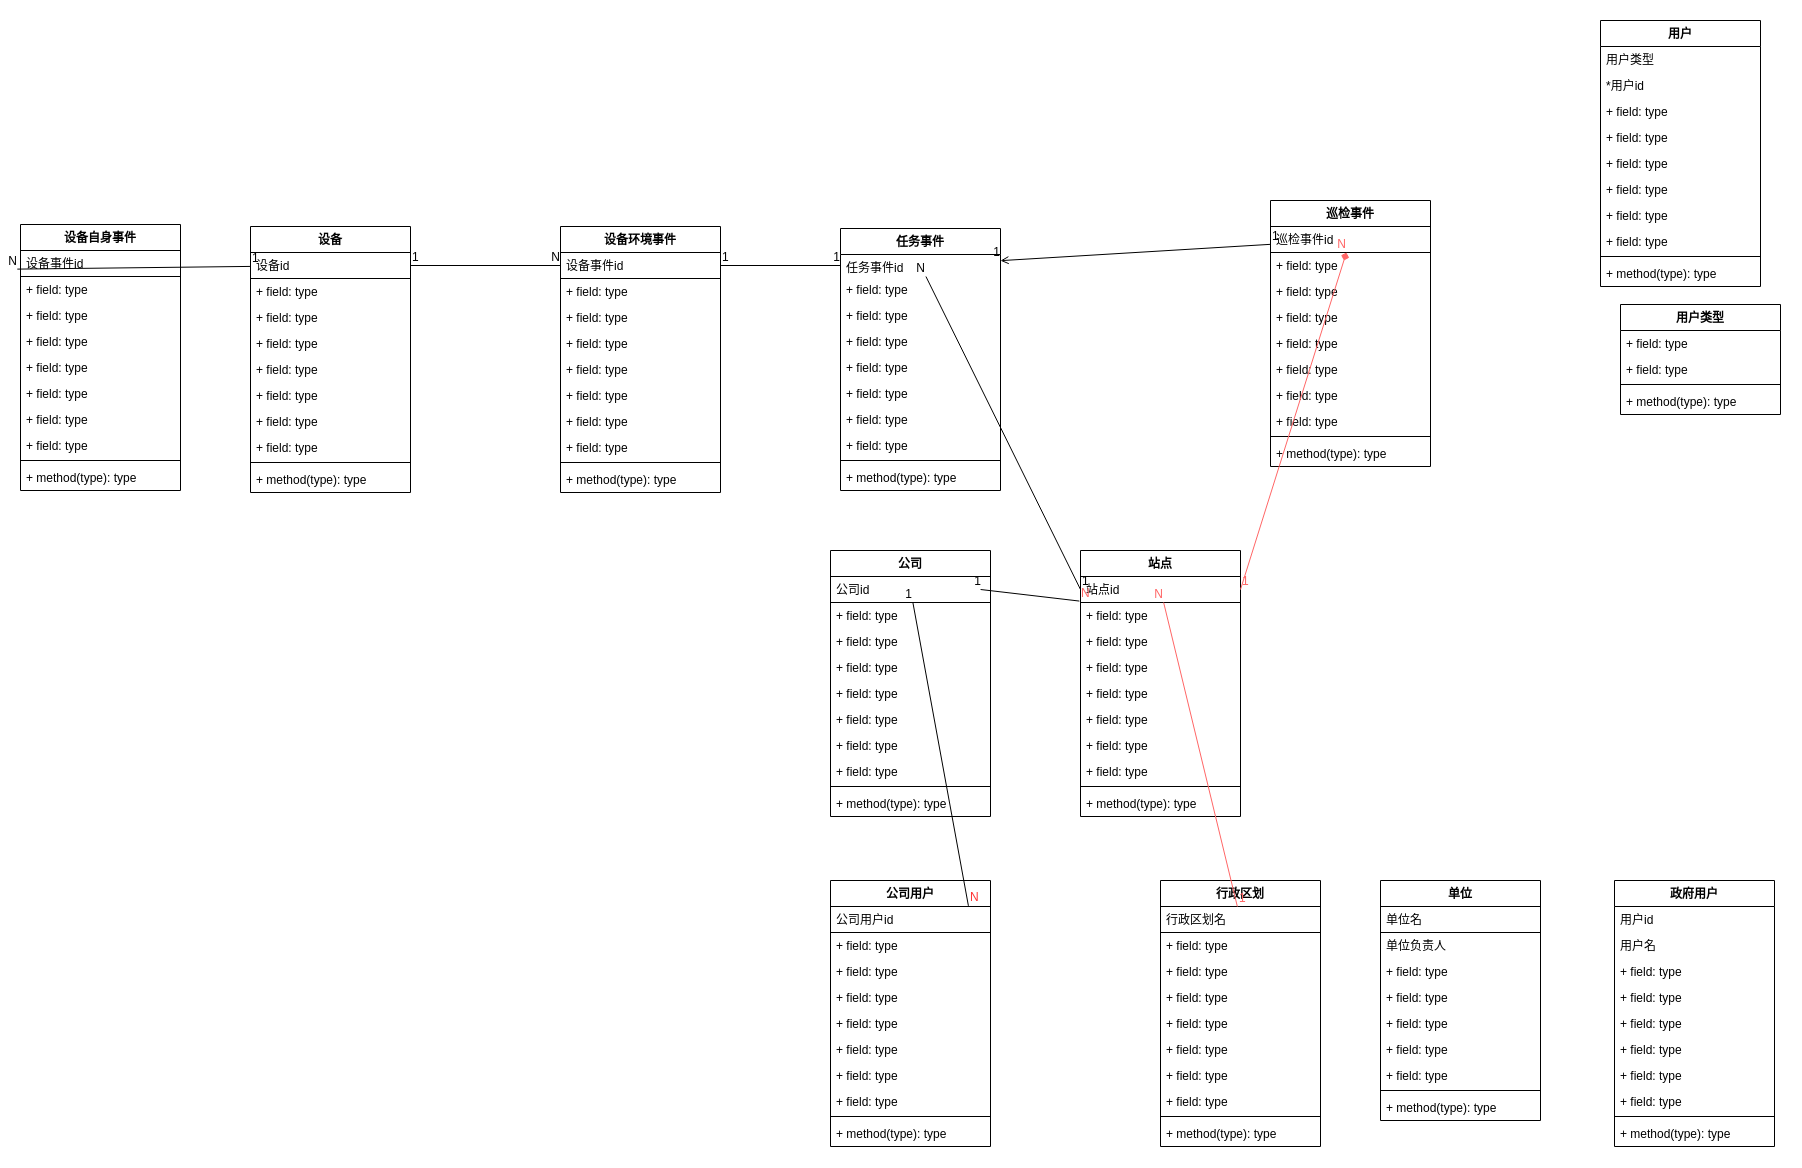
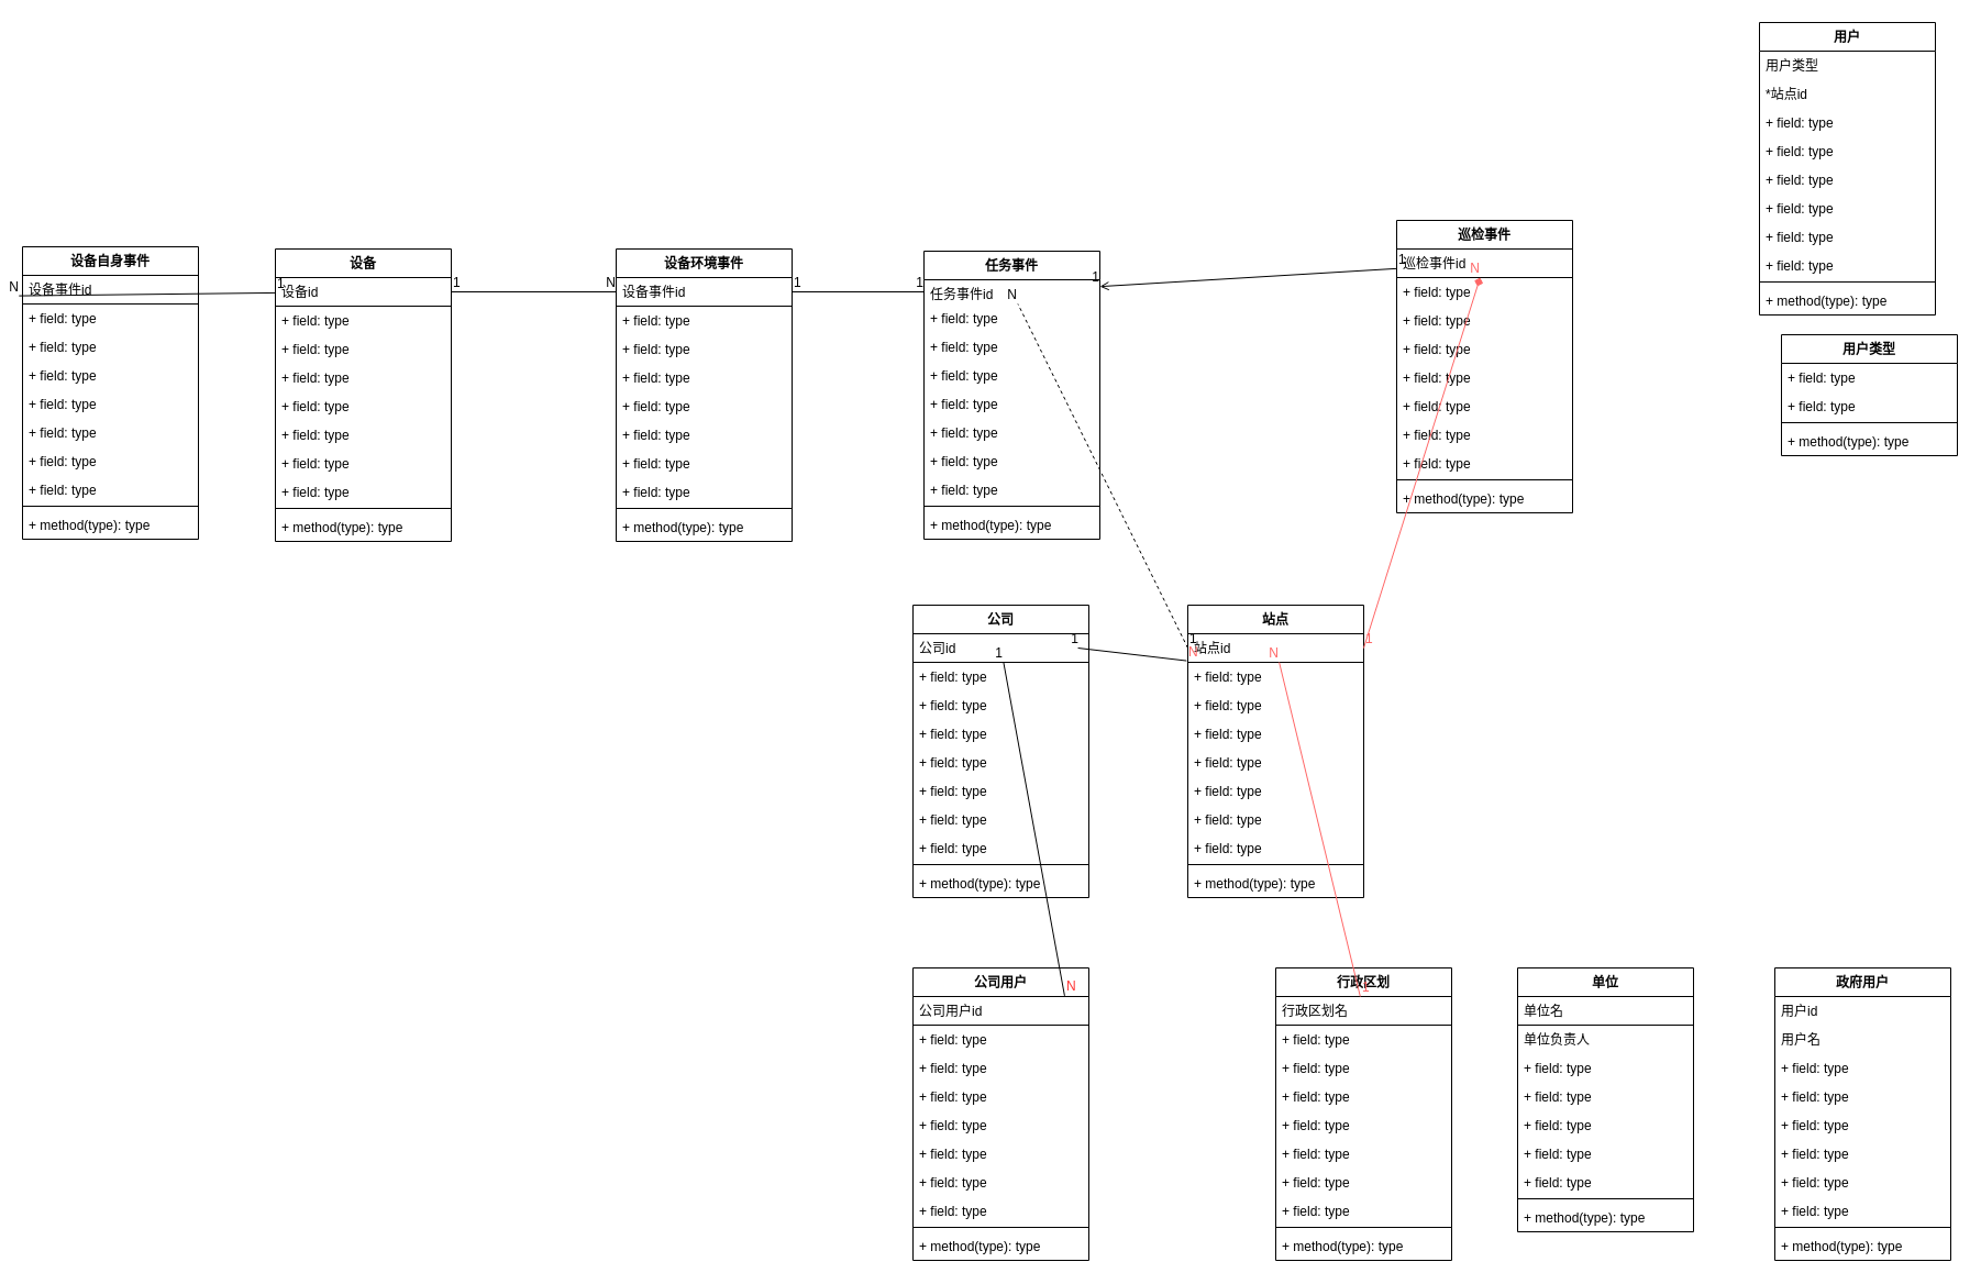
- <mxCell id="20" value="*用户id" style="text;strokeColor=none;fillColor=none;align=left;verticalAlign=top;spacingLeft=4;spacingRight=4;overflow=hidden;rotatable=0;points=[[0,0.5],[1,0.5]];portConstraint=eastwest;" vertex="1" parent="18"><mxGeometry y="52" width="160" height="26" as="geometry" /></mxCell>
+ <mxCell id="20" value="*站点id" style="text;strokeColor=none;fillColor=none;align=left;verticalAlign=top;spacingLeft=4;spacingRight=4;overflow=hidden;rotatable=0;points=[[0,0.5],[1,0.5]];portConstraint=eastwest;" vertex="1" parent="18"><mxGeometry y="52" width="160" height="26" as="geometry" /></mxCell>
- <mxCell id="65" value="" style="endArrow=none;html=1;rounded=0;exitX=0;exitY=0.5;exitDx=0;exitDy=0;" edge="1" parent="1" source="30" target="52"><mxGeometry relative="1" as="geometry"><mxPoint x="970" y="620" as="sourcePoint" /><mxPoint x="1130" y="620" as="targetPoint" /></mxGeometry></mxCell>
+ <mxCell id="65" value="" style="endArrow=none;html=1;rounded=0;exitX=0;exitY=0.5;exitDx=0;exitDy=0;dashed=1;" edge="1" parent="1" source="30" target="52"><mxGeometry relative="1" as="geometry"><mxPoint x="970" y="620" as="sourcePoint" /><mxPoint x="1130" y="620" as="targetPoint" /></mxGeometry></mxCell>
